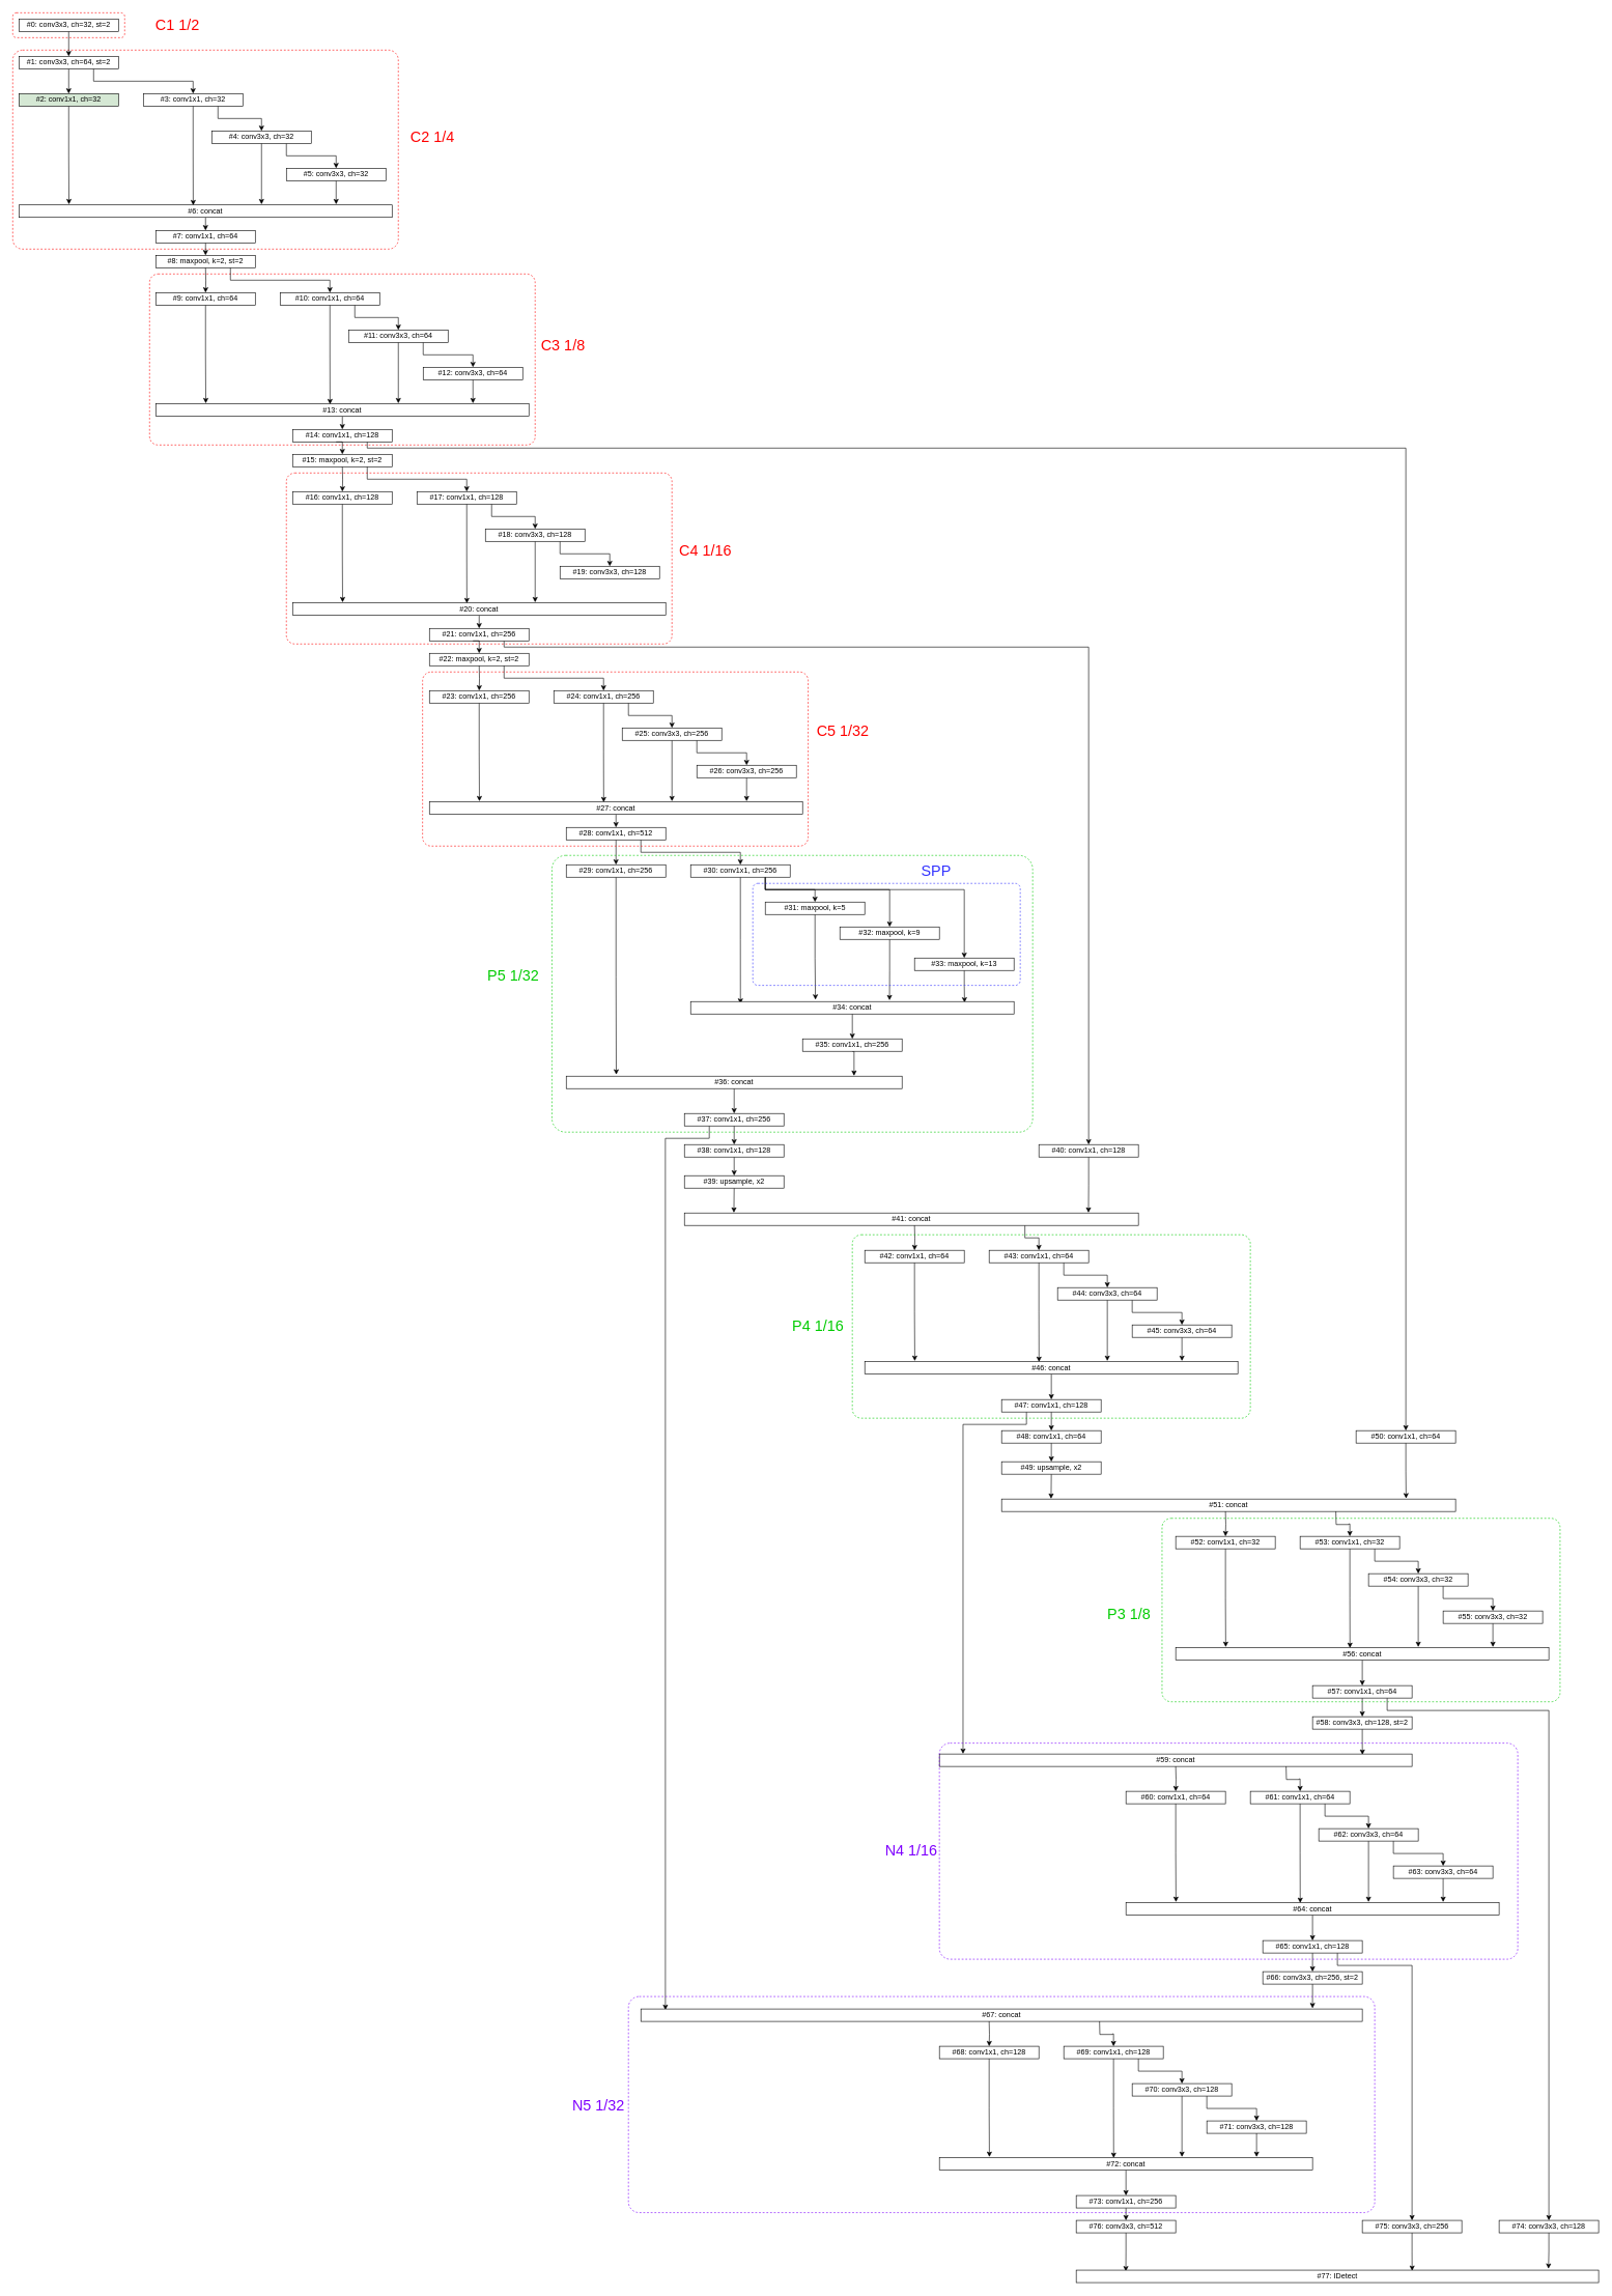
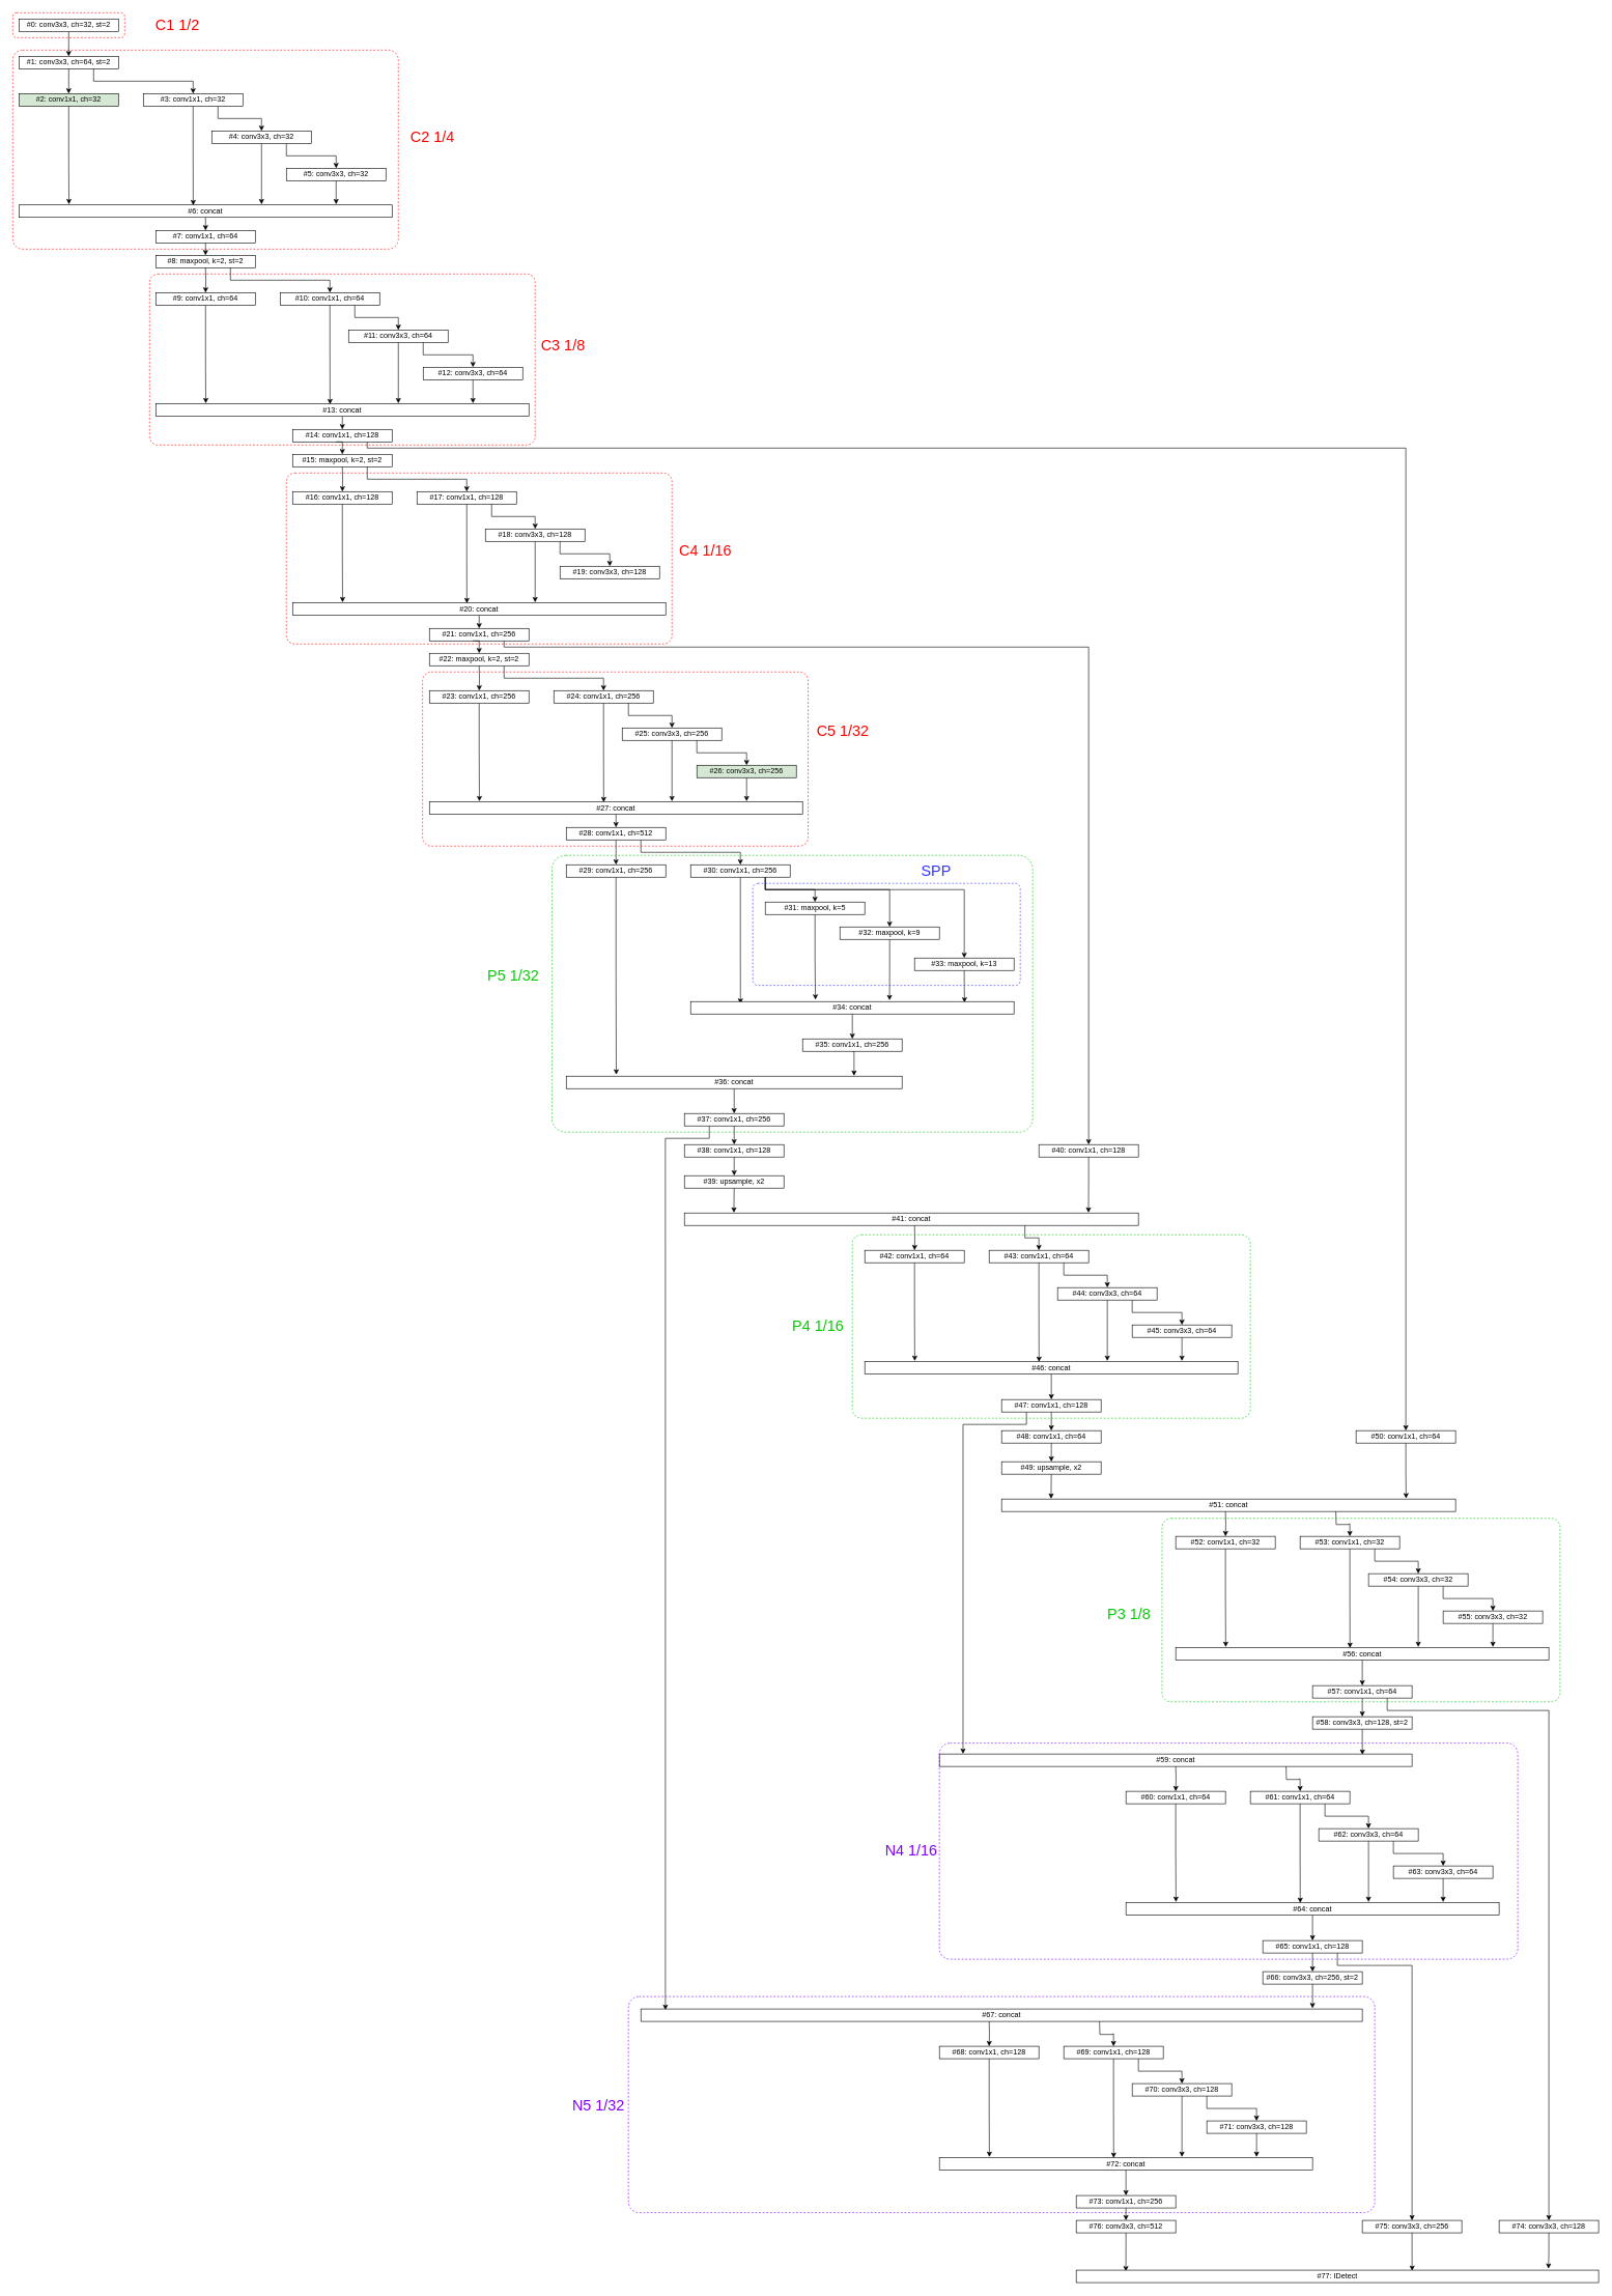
- <mxCell id="71" value="#26: conv3x3, ch=256" style="rounded=0;whiteSpace=wrap;html=1;" vertex="1" parent="1"><mxGeometry x="1120" y="1230" width="160" height="20" as="geometry" /></mxCell>
+ <mxCell id="71" value="#26: conv3x3, ch=256" style="rounded=0;whiteSpace=wrap;html=1;fillColor=#d5e8d4;" vertex="1" parent="1"><mxGeometry x="1120" y="1230" width="160" height="20" as="geometry" /></mxCell>
